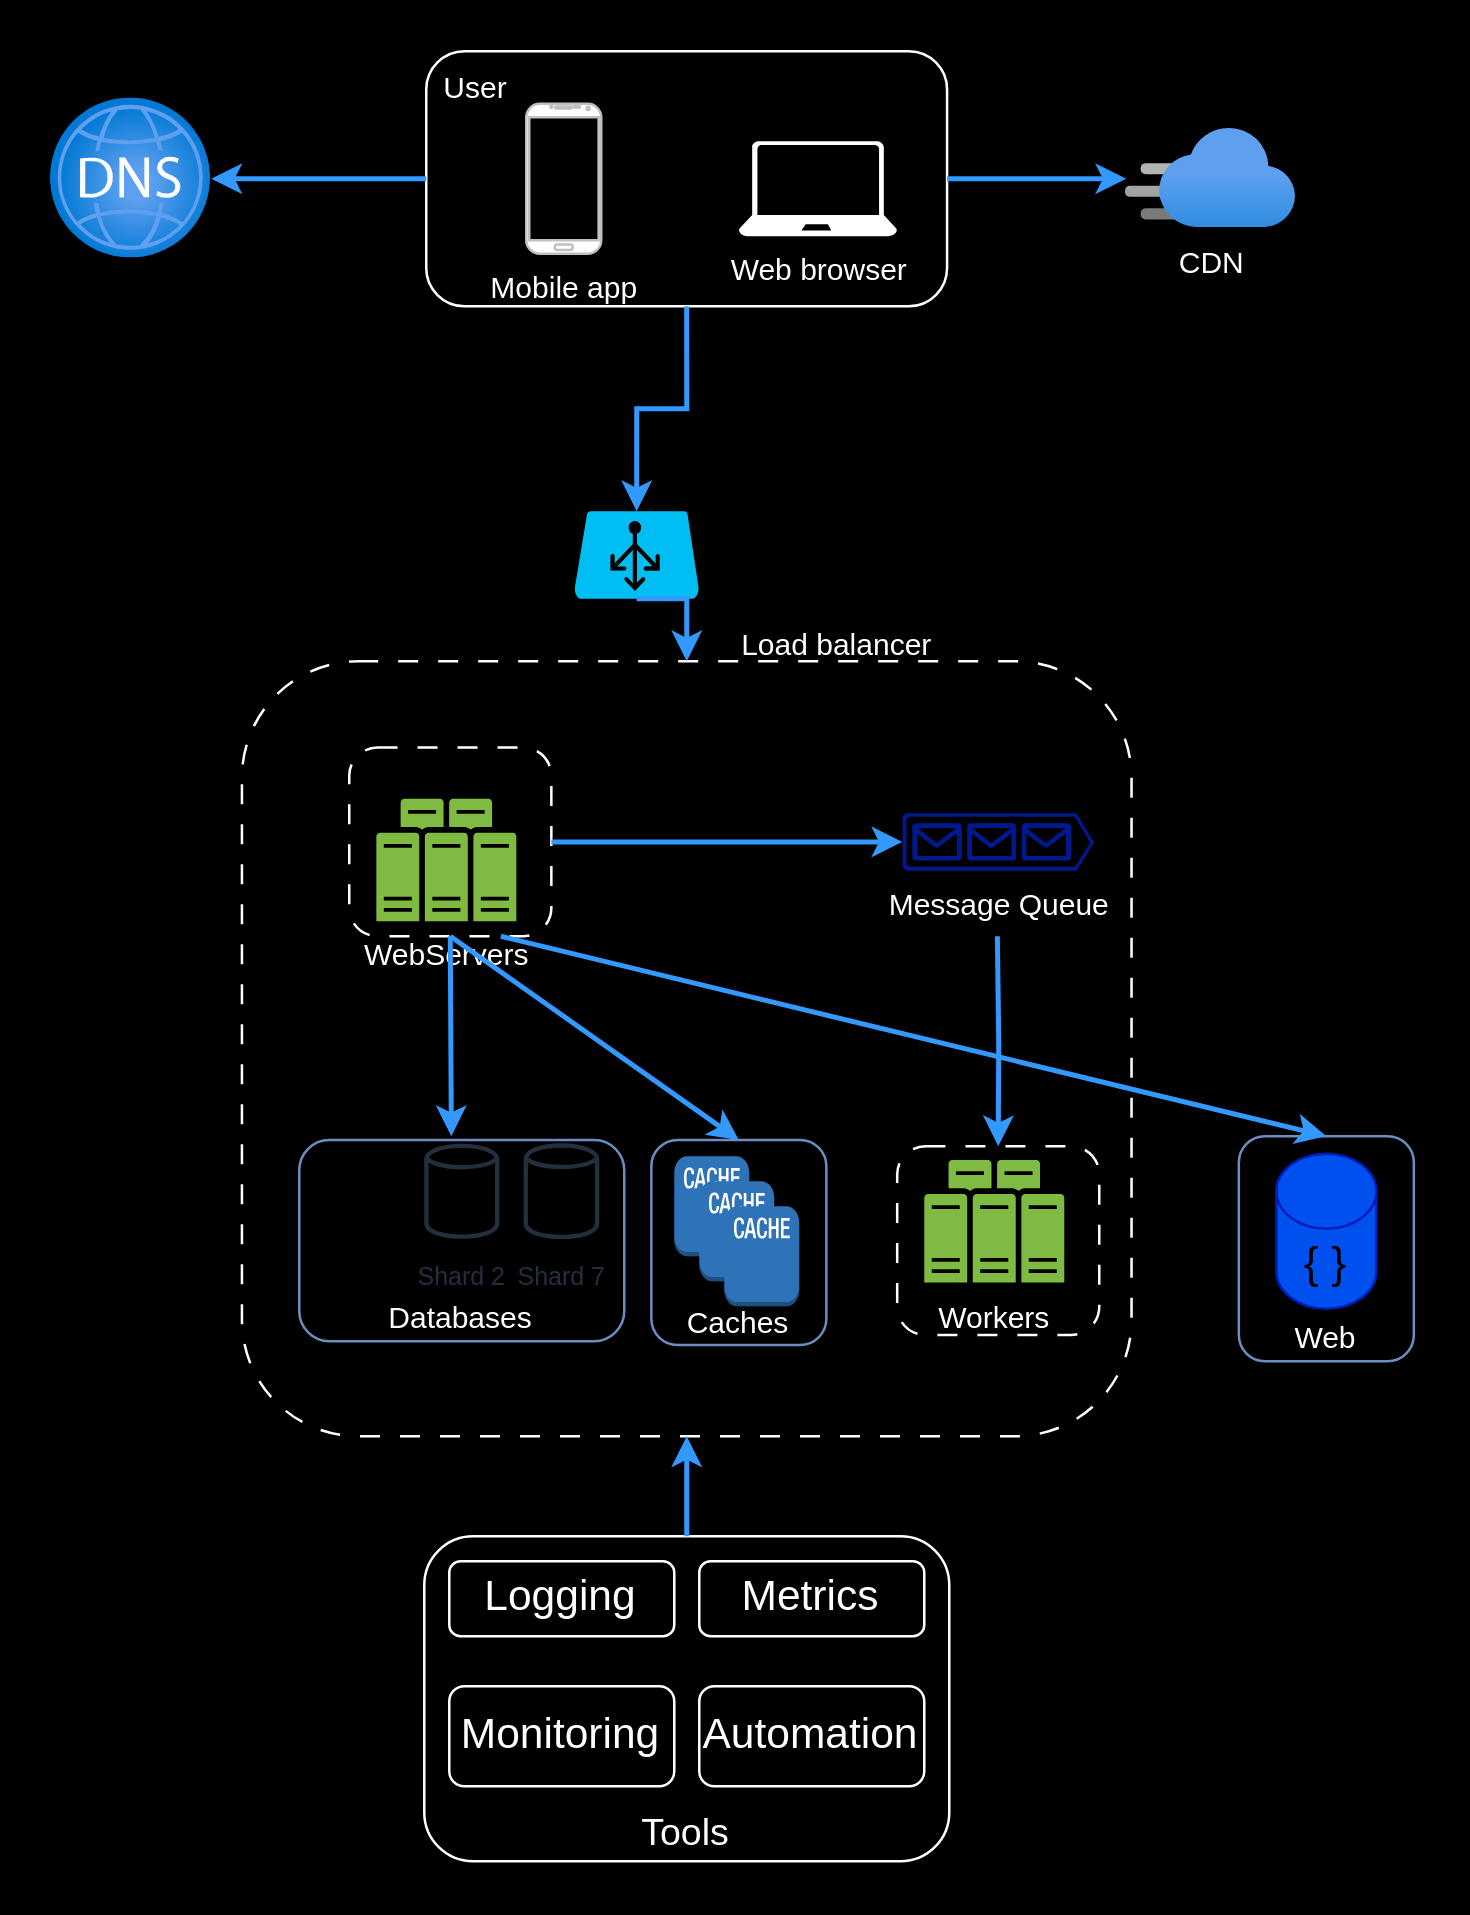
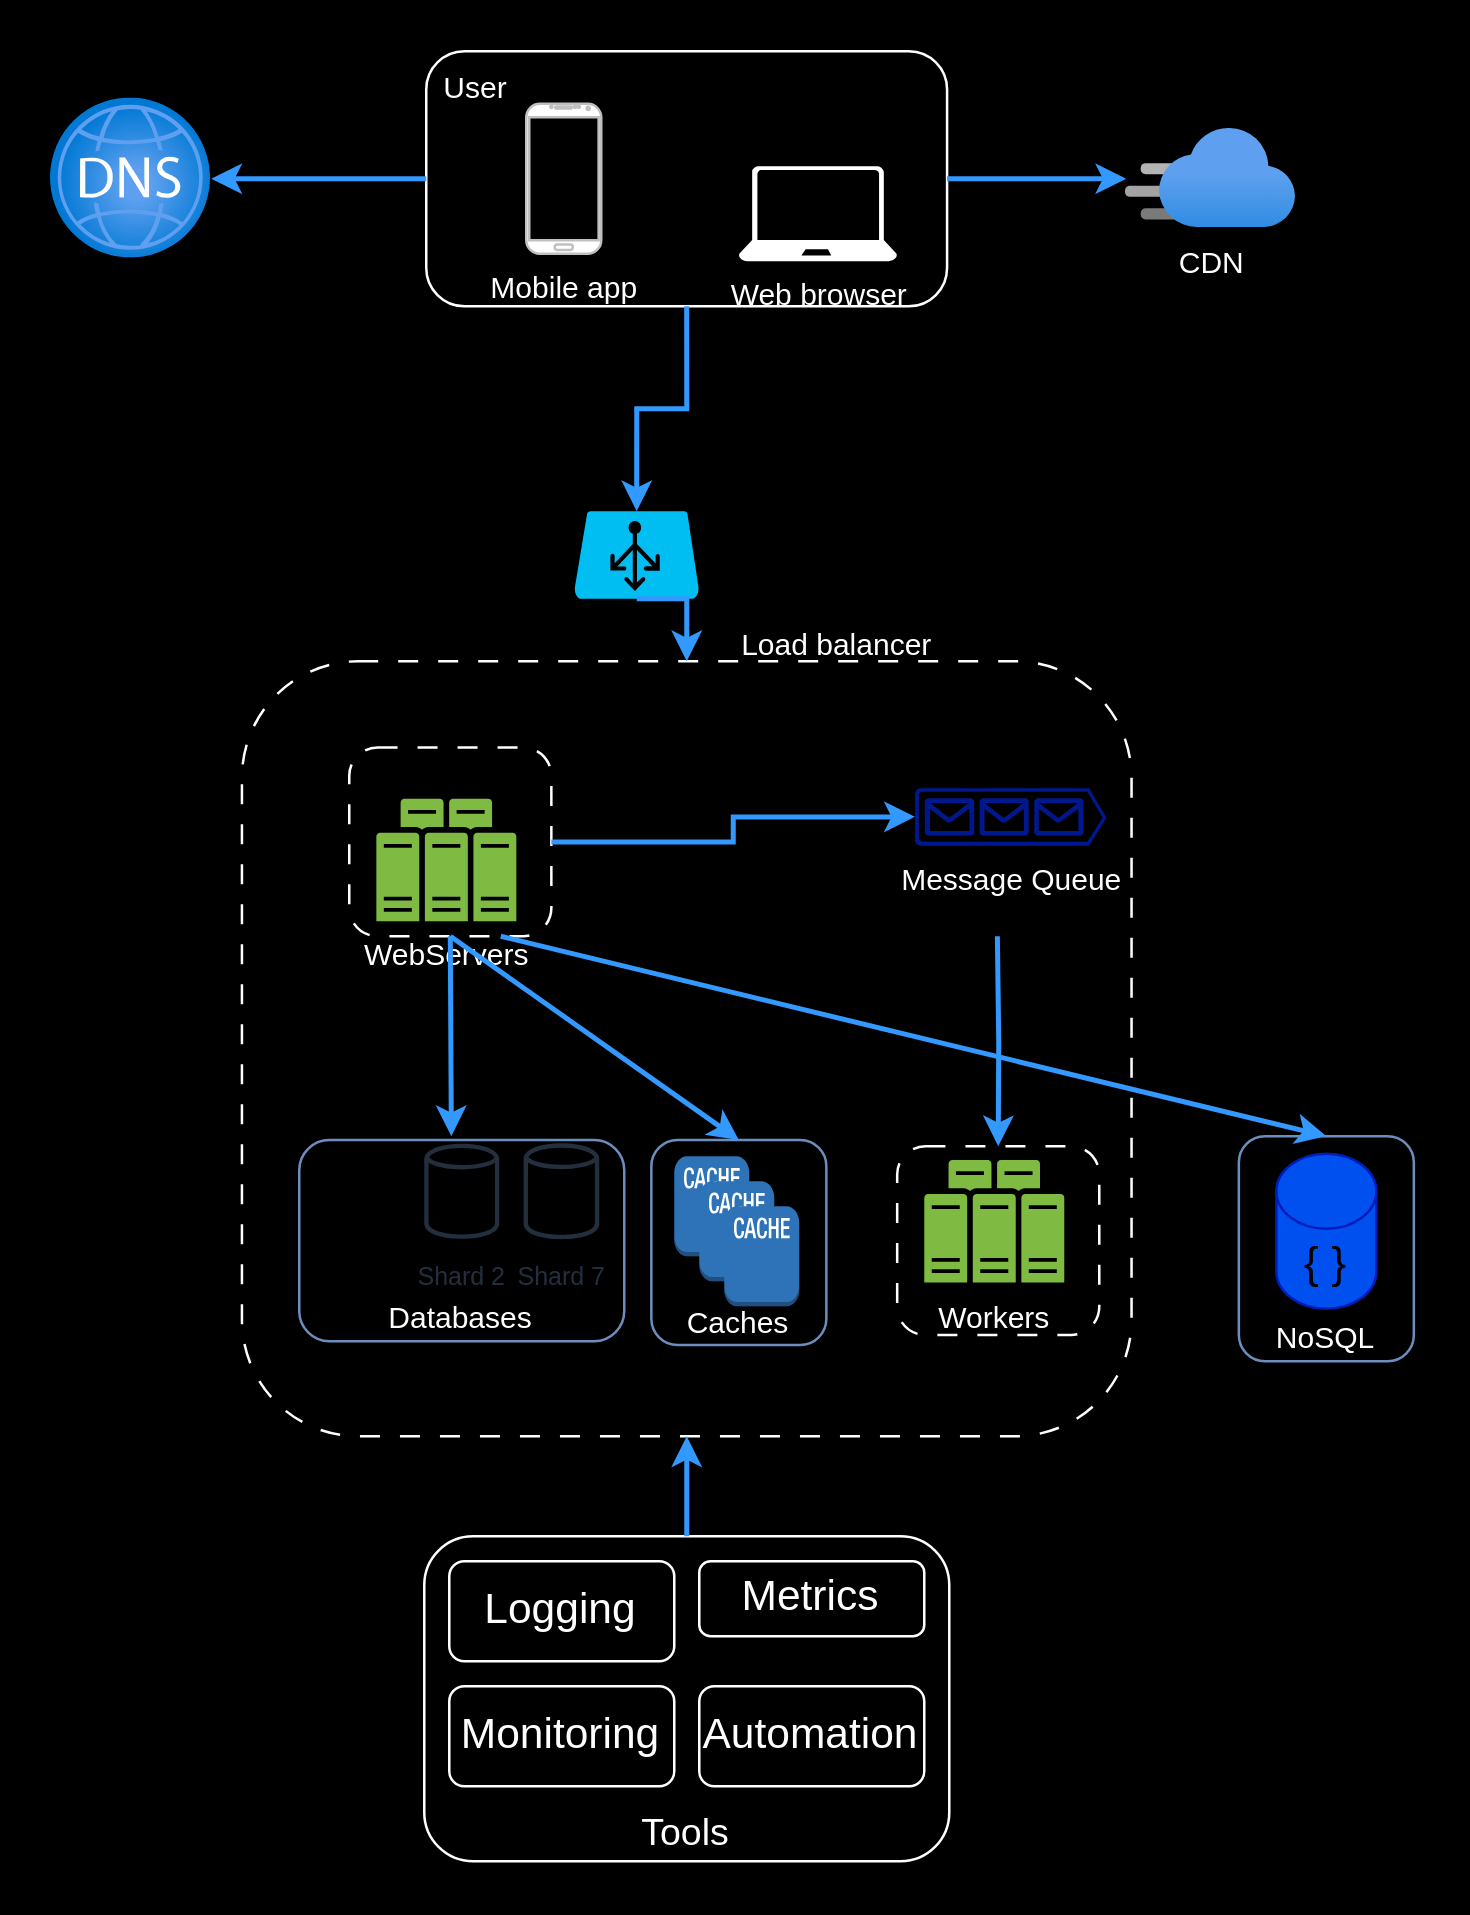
- <mxCell id="6" value="&lt;font color=&quot;#ffffff&quot;&gt;Web browser&lt;/font&gt;" style="sketch=0;aspect=fixed;pointerEvents=1;shadow=0;dashed=0;html=1;strokeColor=none;labelPosition=center;verticalLabelPosition=bottom;verticalAlign=top;align=center;fillColor=#FFFFFF;shape=mxgraph.azure.laptop" vertex="1" parent="1"><mxGeometry x="295" y="56" width="63.33" height="38" as="geometry" /></mxCell>
+ <mxCell id="6" value="&lt;font color=&quot;#ffffff&quot;&gt;Web browser&lt;/font&gt;" style="sketch=0;aspect=fixed;pointerEvents=1;shadow=0;dashed=0;html=1;strokeColor=none;labelPosition=center;verticalLabelPosition=bottom;verticalAlign=top;align=center;fillColor=#FFFFFF;shape=mxgraph.azure.laptop" vertex="1" parent="1"><mxGeometry x="295" y="66" width="63.33" height="38" as="geometry" /></mxCell>
- <mxCell id="18" value="&lt;font color=&quot;#ffffff&quot;&gt;Message Queue&lt;/font&gt;" style="sketch=0;aspect=fixed;pointerEvents=1;shadow=0;dashed=0;html=1;strokeColor=none;labelPosition=center;verticalLabelPosition=bottom;verticalAlign=top;align=center;fillColor=#00188D;shape=mxgraph.azure.queue_generic" vertex="1" parent="1"><mxGeometry x="360.45" y="324.75" width="76.67" height="23" as="geometry" /></mxCell>
+ <mxCell id="18" value="&lt;font color=&quot;#ffffff&quot;&gt;Message Queue&lt;/font&gt;" style="sketch=0;aspect=fixed;pointerEvents=1;shadow=0;dashed=0;html=1;strokeColor=none;labelPosition=center;verticalLabelPosition=bottom;verticalAlign=top;align=center;fillColor=#00188D;shape=mxgraph.azure.queue_generic" vertex="1" parent="1"><mxGeometry x="365.45" y="314.75" width="76.67" height="23" as="geometry" /></mxCell>
- <mxCell id="33" value="Web" style="rounded=1;whiteSpace=wrap;html=1;fillColor=none;strokeColor=#6c8ebf;verticalAlign=bottom;fontColor=#FFFFFF;" vertex="1" parent="1"><mxGeometry x="495.04" y="454" width="70" height="90" as="geometry" /></mxCell>
+ <mxCell id="33" value="NoSQL" style="rounded=1;whiteSpace=wrap;html=1;fillColor=none;strokeColor=#6c8ebf;verticalAlign=bottom;fontColor=#FFFFFF;" vertex="1" parent="1"><mxGeometry x="495.04" y="454" width="70" height="90" as="geometry" /></mxCell>
- <mxCell id="36" value="&lt;font style=&quot;font-size: 17px;&quot; color=&quot;#ffffff&quot;&gt;Logging&lt;/font&gt;" style="rounded=1;whiteSpace=wrap;html=1;strokeColor=#FFFFFF;align=center;verticalAlign=middle;fontFamily=Helvetica;fontSize=12;fontColor=default;fillColor=none;" vertex="1" parent="1"><mxGeometry x="179.21" y="624" width="90" height="30" as="geometry" /></mxCell>
+ <mxCell id="36" value="&lt;font style=&quot;font-size: 17px;&quot; color=&quot;#ffffff&quot;&gt;Logging&lt;/font&gt;" style="rounded=1;whiteSpace=wrap;html=1;strokeColor=#FFFFFF;align=center;verticalAlign=middle;fontFamily=Helvetica;fontSize=12;fontColor=default;fillColor=none;" vertex="1" parent="1"><mxGeometry x="179.21" y="624" width="90" height="40" as="geometry" /></mxCell>
